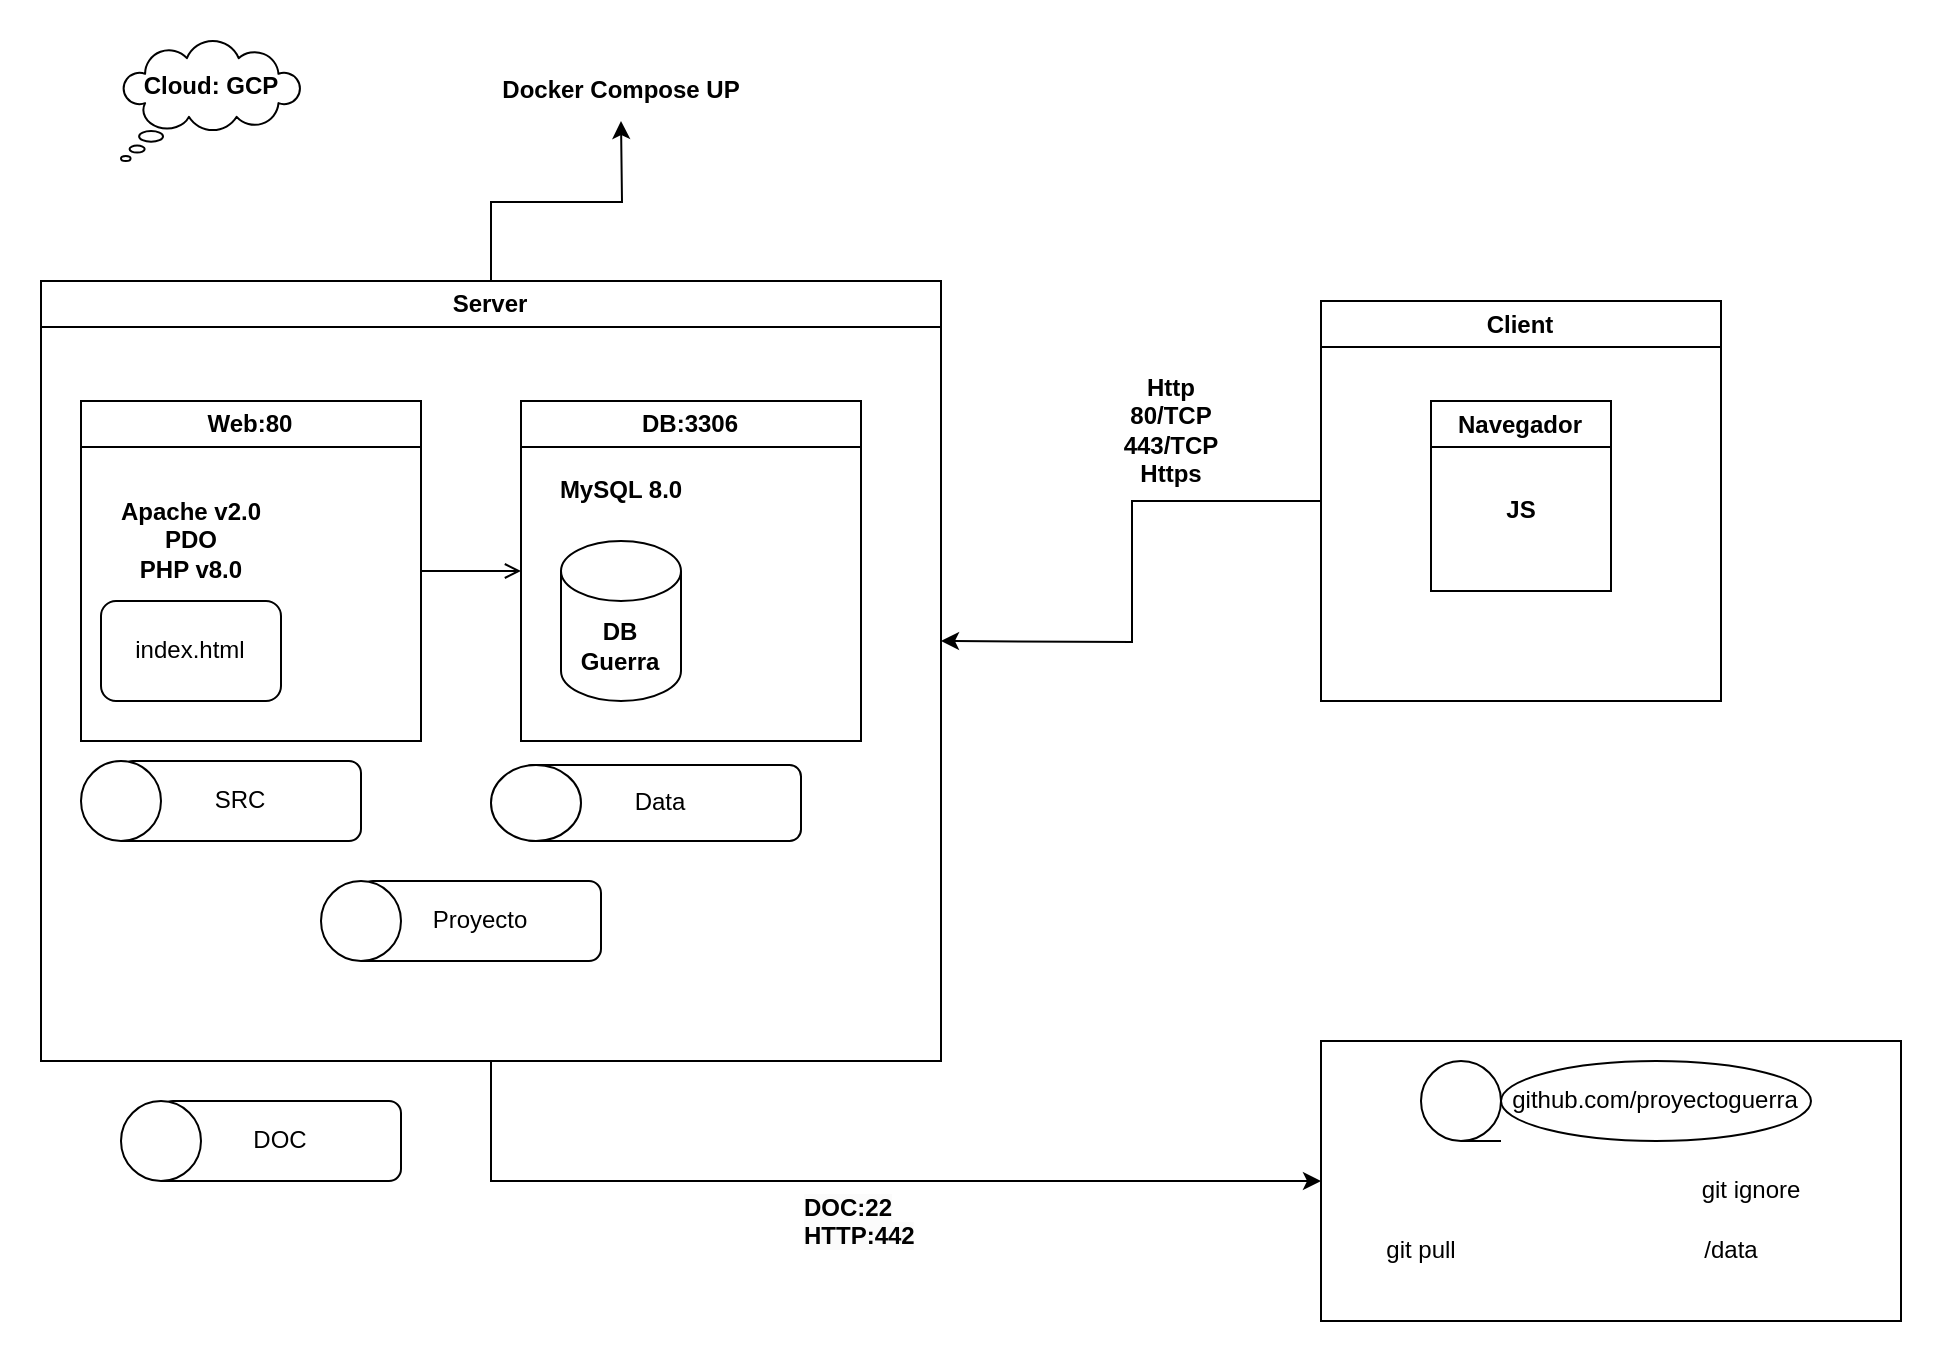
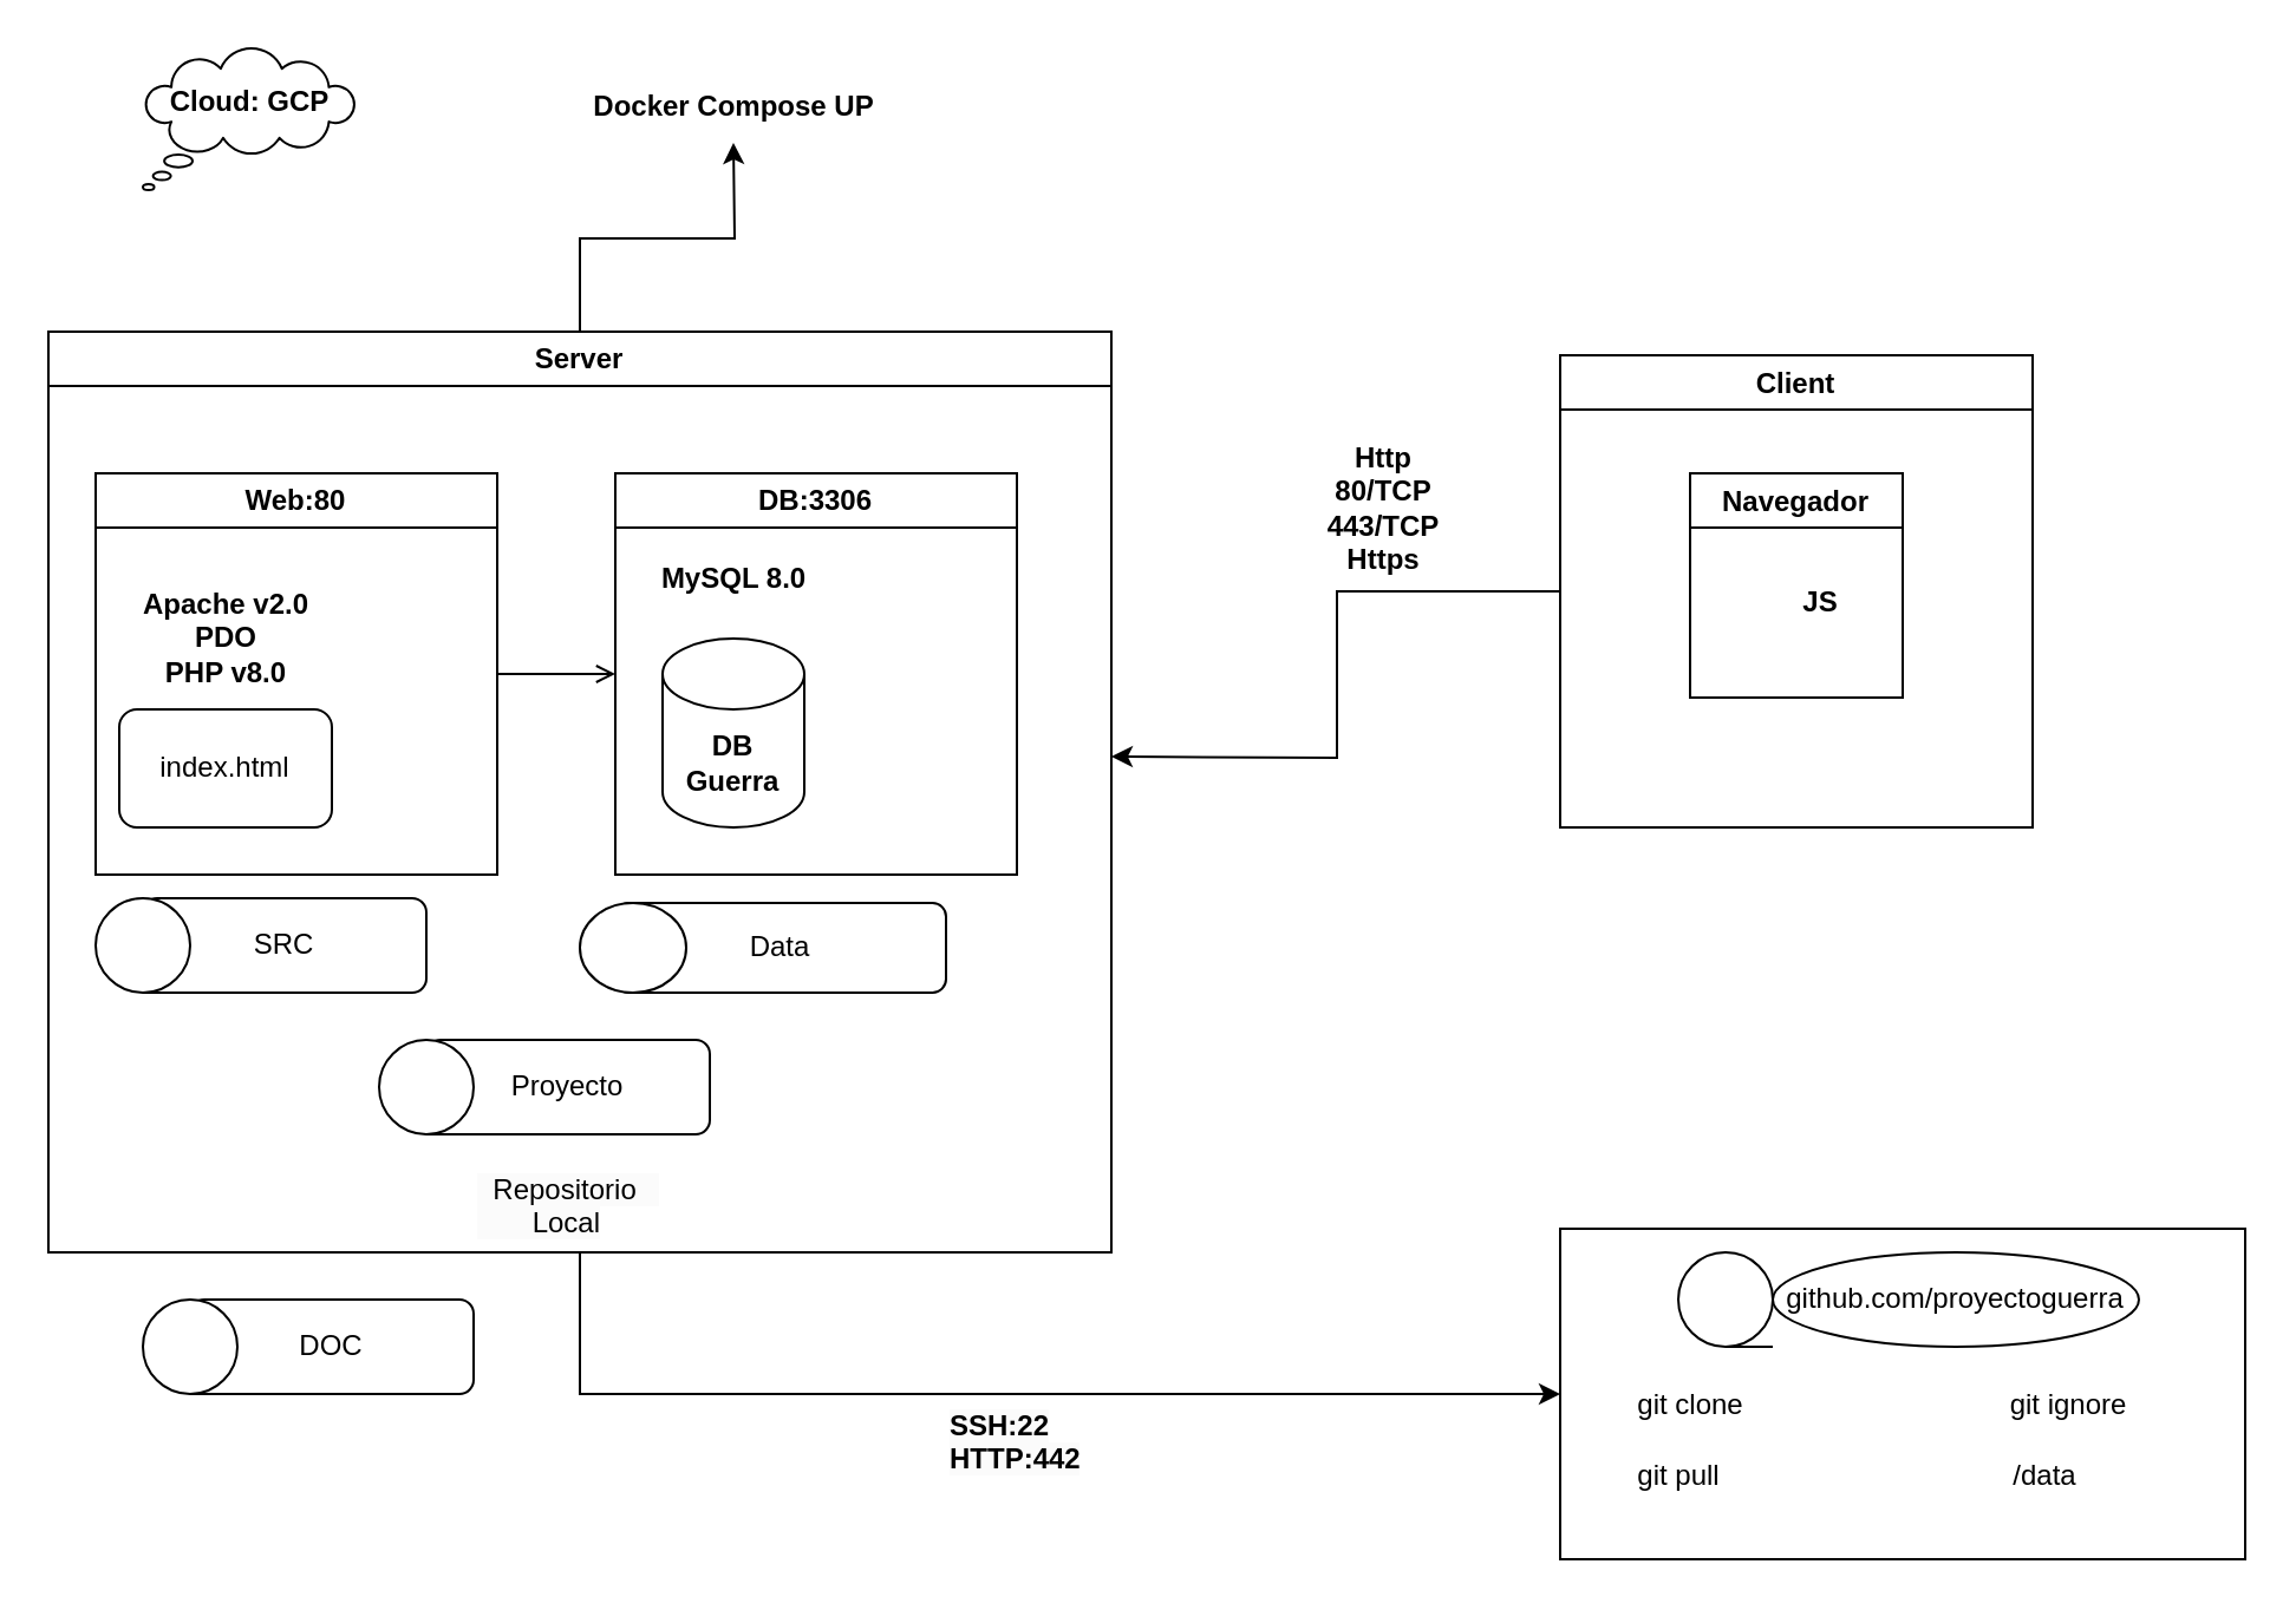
- <mxCell id="25" value="&lt;b&gt;JS&lt;/b&gt;" style="text;html=1;align=center;verticalAlign=middle;resizable=0;points=[];autosize=1;strokeColor=none;fillColor=none;" parent="24" vertex="1"><mxGeometry x="25" y="40" width="40" height="30" as="geometry" /></mxCell>
+ <mxCell id="25" value="&lt;b&gt;JS&lt;/b&gt;" style="text;html=1;align=center;verticalAlign=middle;resizable=0;points=[];autosize=1;strokeColor=none;fillColor=none;" parent="24" vertex="1"><mxGeometry x="35" y="40" width="40" height="30" as="geometry" /></mxCell>
+ <mxCell id="18" value="&lt;span style=&quot;color: rgb(0, 0, 0); font-family: Helvetica; font-size: 12px; font-style: normal; font-variant-ligatures: normal; font-variant-caps: normal; font-weight: 400; letter-spacing: normal; orphans: 2; text-align: center; text-indent: 0px; text-transform: none; widows: 2; word-spacing: 0px; -webkit-text-stroke-width: 0px; white-space: normal; background-color: rgb(251, 251, 251); text-decoration-thickness: initial; text-decoration-style: initial; text-decoration-color: initial; display: inline !important; float: none;&quot;&gt;&amp;nbsp; Repositorio&amp;nbsp; &amp;nbsp; &amp;nbsp; &amp;nbsp; &amp;nbsp; &amp;nbsp;Local&lt;/span&gt;" style="text;whiteSpace=wrap;html=1;" parent="4" vertex="1"><mxGeometry x="180" y="350" width="80" height="40" as="geometry" /></mxCell>
+ <mxCell id="28" value="git clone" style="text;html=1;align=center;verticalAlign=middle;resizable=0;points=[];autosize=1;strokeColor=none;fillColor=none;" parent="1" vertex="1"><mxGeometry x="680" y="580" width="70" height="30" as="geometry" /></mxCell>
- <mxCell id="26" value="&lt;span style=&quot;color: rgb(0, 0, 0); font-family: Helvetica; font-size: 12px; font-style: normal; font-variant-ligatures: normal; font-variant-caps: normal; letter-spacing: normal; orphans: 2; text-align: center; text-indent: 0px; text-transform: none; widows: 2; word-spacing: 0px; -webkit-text-stroke-width: 0px; white-space: normal; background-color: rgb(251, 251, 251); text-decoration-thickness: initial; text-decoration-style: initial; text-decoration-color: initial; float: none; display: inline !important;&quot;&gt;&lt;b&gt;DOC:22&lt;br&gt;HTTP:442&lt;/b&gt;&lt;/span&gt;" style="text;whiteSpace=wrap;html=1;" parent="1" vertex="1"><mxGeometry x="400" y="590" width="80" height="40" as="geometry" /></mxCell>
+ <mxCell id="26" value="&lt;span style=&quot;color: rgb(0, 0, 0); font-family: Helvetica; font-size: 12px; font-style: normal; font-variant-ligatures: normal; font-variant-caps: normal; letter-spacing: normal; orphans: 2; text-align: center; text-indent: 0px; text-transform: none; widows: 2; word-spacing: 0px; -webkit-text-stroke-width: 0px; white-space: normal; background-color: rgb(251, 251, 251); text-decoration-thickness: initial; text-decoration-style: initial; text-decoration-color: initial; float: none; display: inline !important;&quot;&gt;&lt;b&gt;SSH:22&lt;br&gt;HTTP:442&lt;/b&gt;&lt;/span&gt;" style="text;whiteSpace=wrap;html=1;" parent="1" vertex="1"><mxGeometry x="400" y="590" width="80" height="40" as="geometry" /></mxCell>
